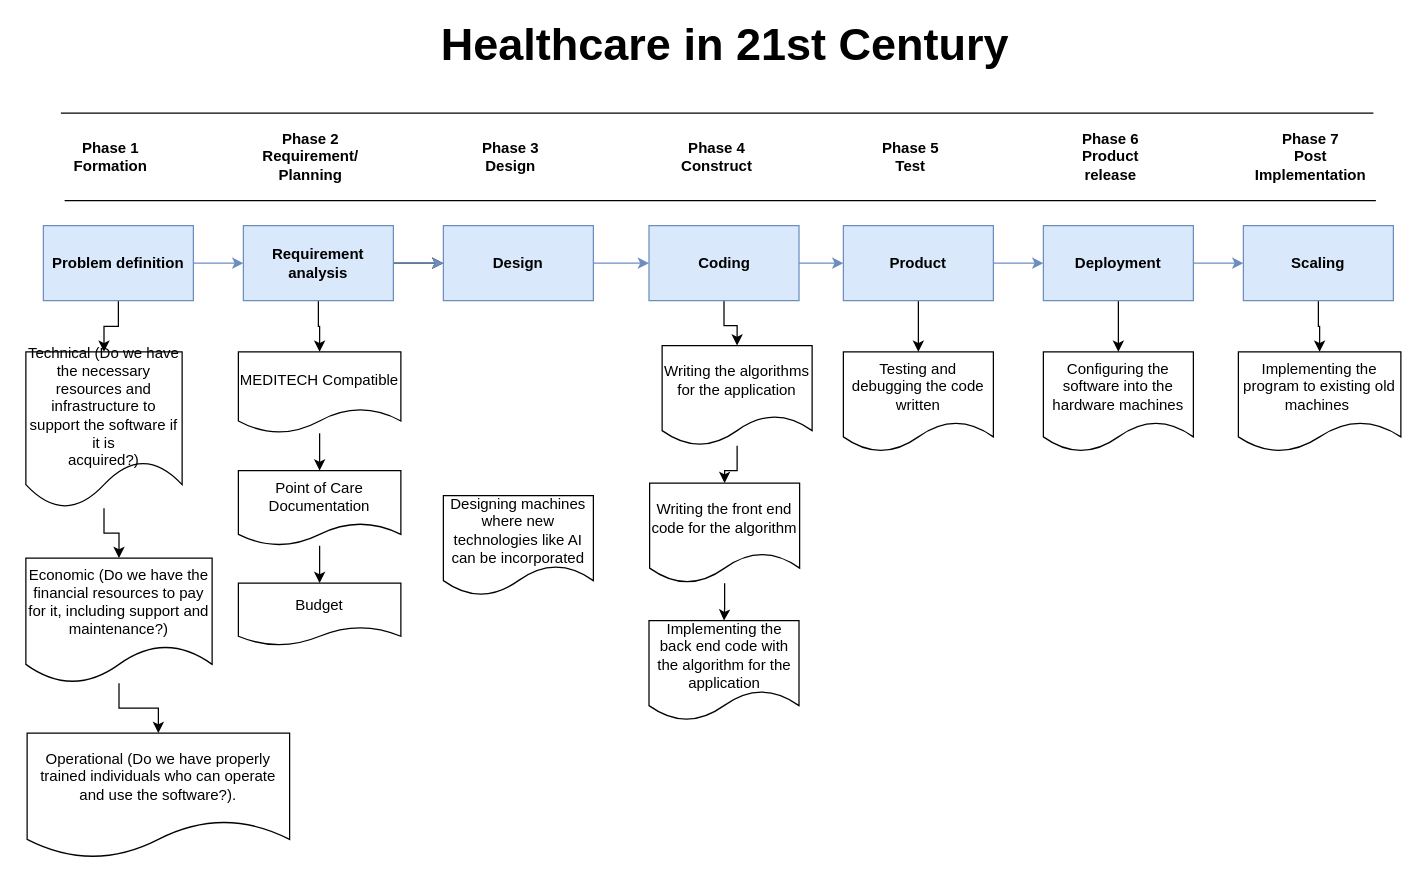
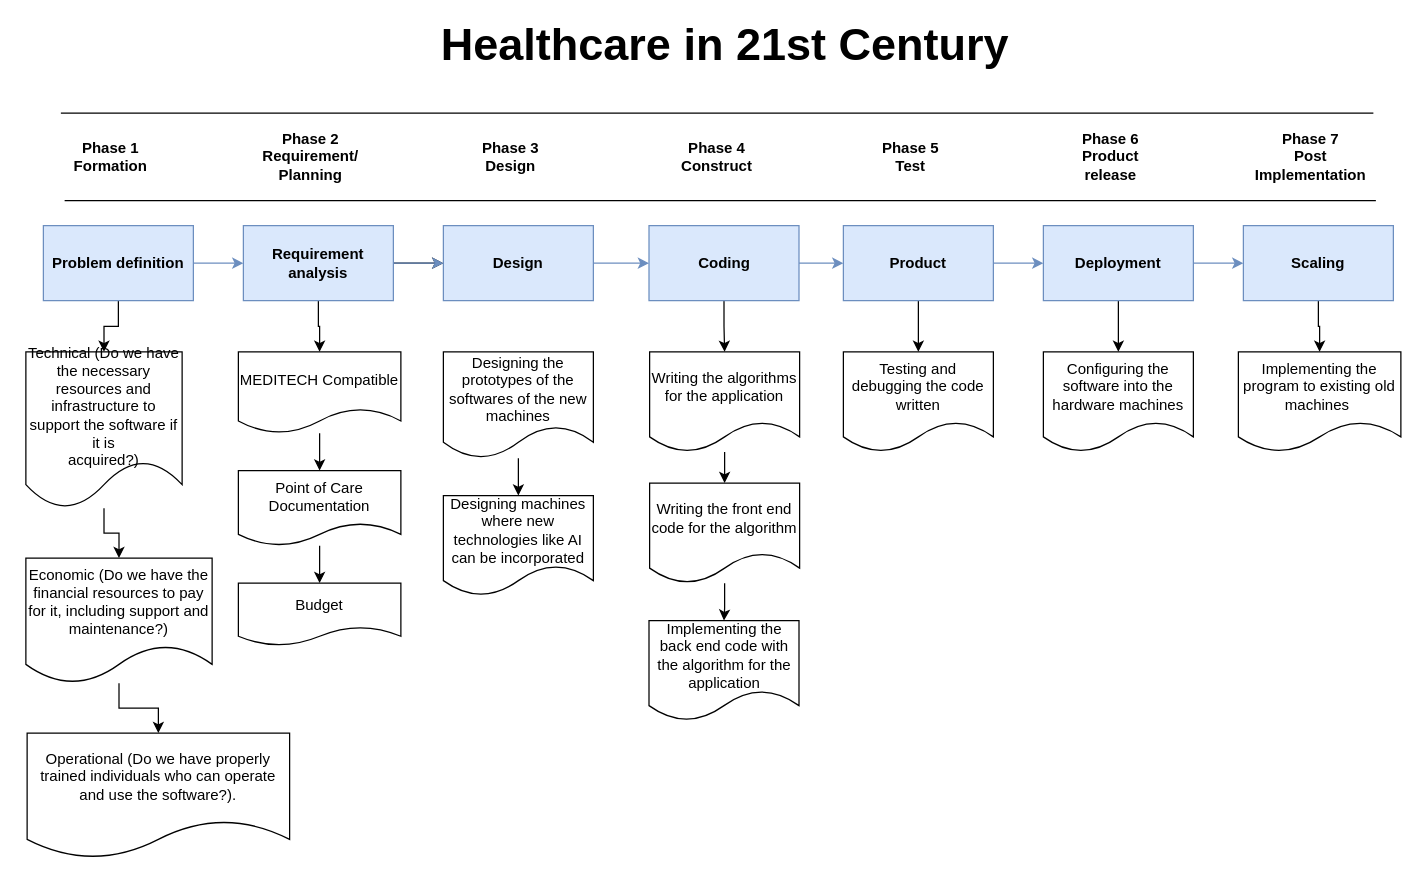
- <mxCell id="25" value="Writing the algorithms for the application" style="shape=document;whiteSpace=wrap;html=1;boundedLbl=1;rounded=0;" vertex="1" parent="1"><mxGeometry x="529" y="276" width="120" height="80" as="geometry" /></mxCell>
+ <mxCell id="25" value="Writing the algorithms for the application" style="shape=document;whiteSpace=wrap;html=1;boundedLbl=1;rounded=0;" vertex="1" parent="1"><mxGeometry x="519" y="281" width="120" height="80" as="geometry" /></mxCell>
+ <mxCell id="19" value="Designing the prototypes of the softwares of the new machines" style="shape=document;whiteSpace=wrap;html=1;boundedLbl=1;rounded=0;" vertex="1" parent="1"><mxGeometry x="354" y="281" width="120" height="85" as="geometry" /></mxCell>
+ <mxCell id="18" value="" style="edgeStyle=orthogonalEdgeStyle;rounded=0;orthogonalLoop=1;jettySize=auto;html=1;" edge="1" parent="1" source="19" target="20"><mxGeometry relative="1" as="geometry" /></mxCell>
